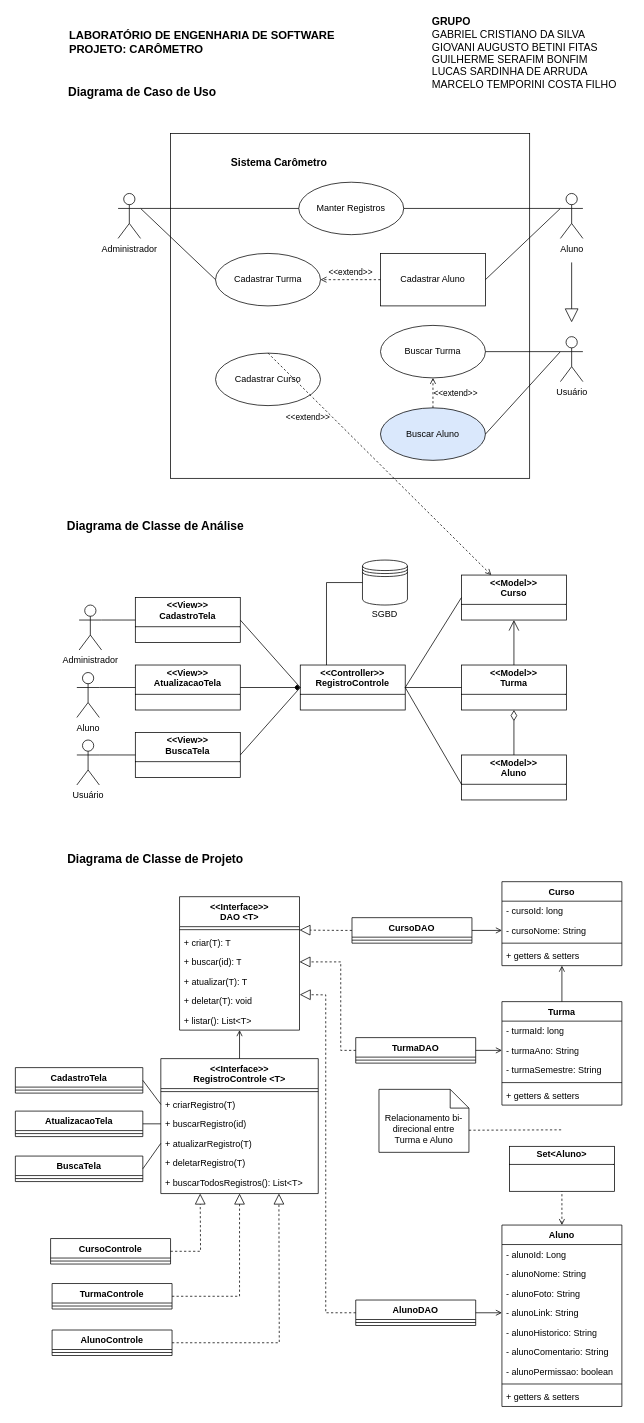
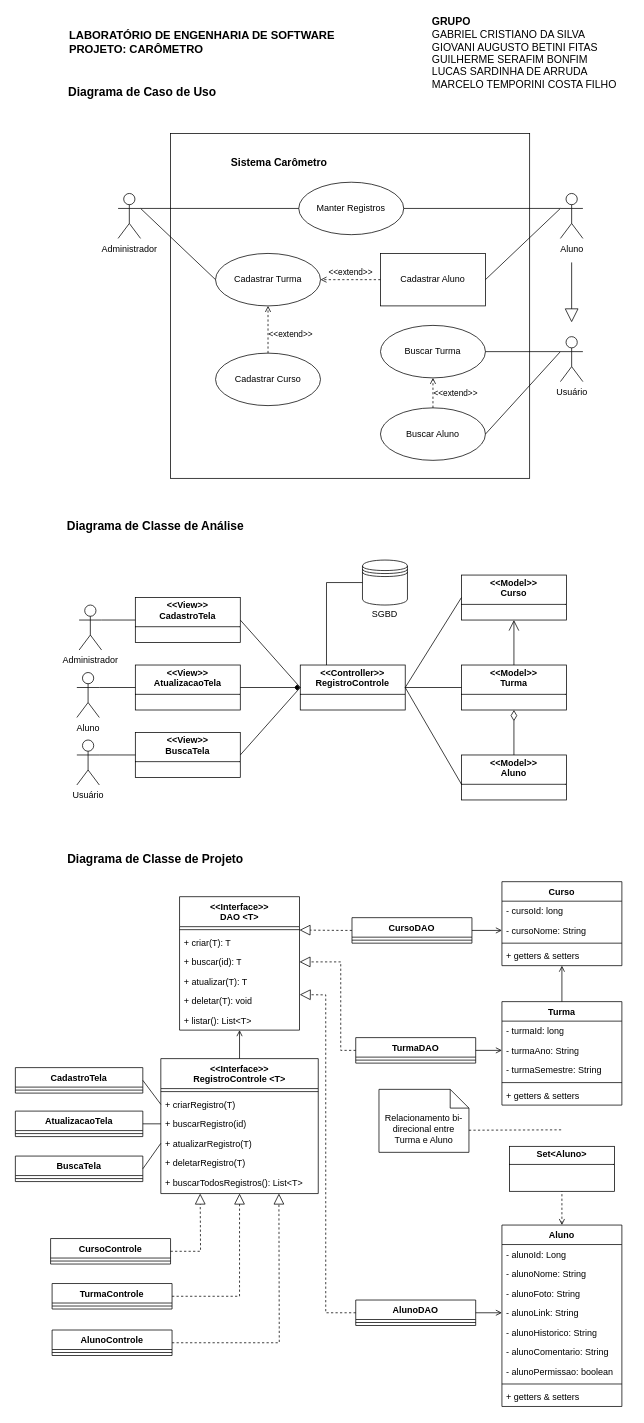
- <mxCell id="8" value="Buscar Aluno" style="ellipse;whiteSpace=wrap;html=1;fillColor=#dae8fc;" parent="1" vertex="1"><mxGeometry x="507" y="543" width="140" height="70" as="geometry" /></mxCell>
+ <mxCell id="8" value="Buscar Aluno" style="ellipse;whiteSpace=wrap;html=1;" parent="1" vertex="1"><mxGeometry x="507" y="543" width="140" height="70" as="geometry" /></mxCell>
- <mxCell id="24" value="&amp;lt;&amp;lt;extend&amp;gt;&amp;gt;" style="html=1;verticalAlign=bottom;labelBackgroundColor=none;endArrow=open;endFill=0;dashed=1;rounded=0;exitX=0.5;exitY=0;exitDx=0;exitDy=0;" parent="1" source="16" target="27" edge="1"><mxGeometry x="-0.5" y="-30" width="160" relative="1" as="geometry"><mxPoint x="538" y="376" as="sourcePoint" /><mxPoint x="437" y="471" as="targetPoint" /><mxPoint as="offset" /></mxGeometry></mxCell>
+ <mxCell id="24" value="&amp;lt;&amp;lt;extend&amp;gt;&amp;gt;" style="html=1;verticalAlign=bottom;labelBackgroundColor=none;endArrow=open;endFill=0;dashed=1;rounded=0;exitX=0.5;exitY=0;exitDx=0;exitDy=0;entryX=0.5;entryY=1;entryDx=0;entryDy=0;" parent="1" source="16" target="17" edge="1"><mxGeometry x="-0.5" y="-30" width="160" relative="1" as="geometry"><mxPoint x="538" y="376" as="sourcePoint" /><mxPoint x="437" y="471" as="targetPoint" /><mxPoint as="offset" /></mxGeometry></mxCell>
